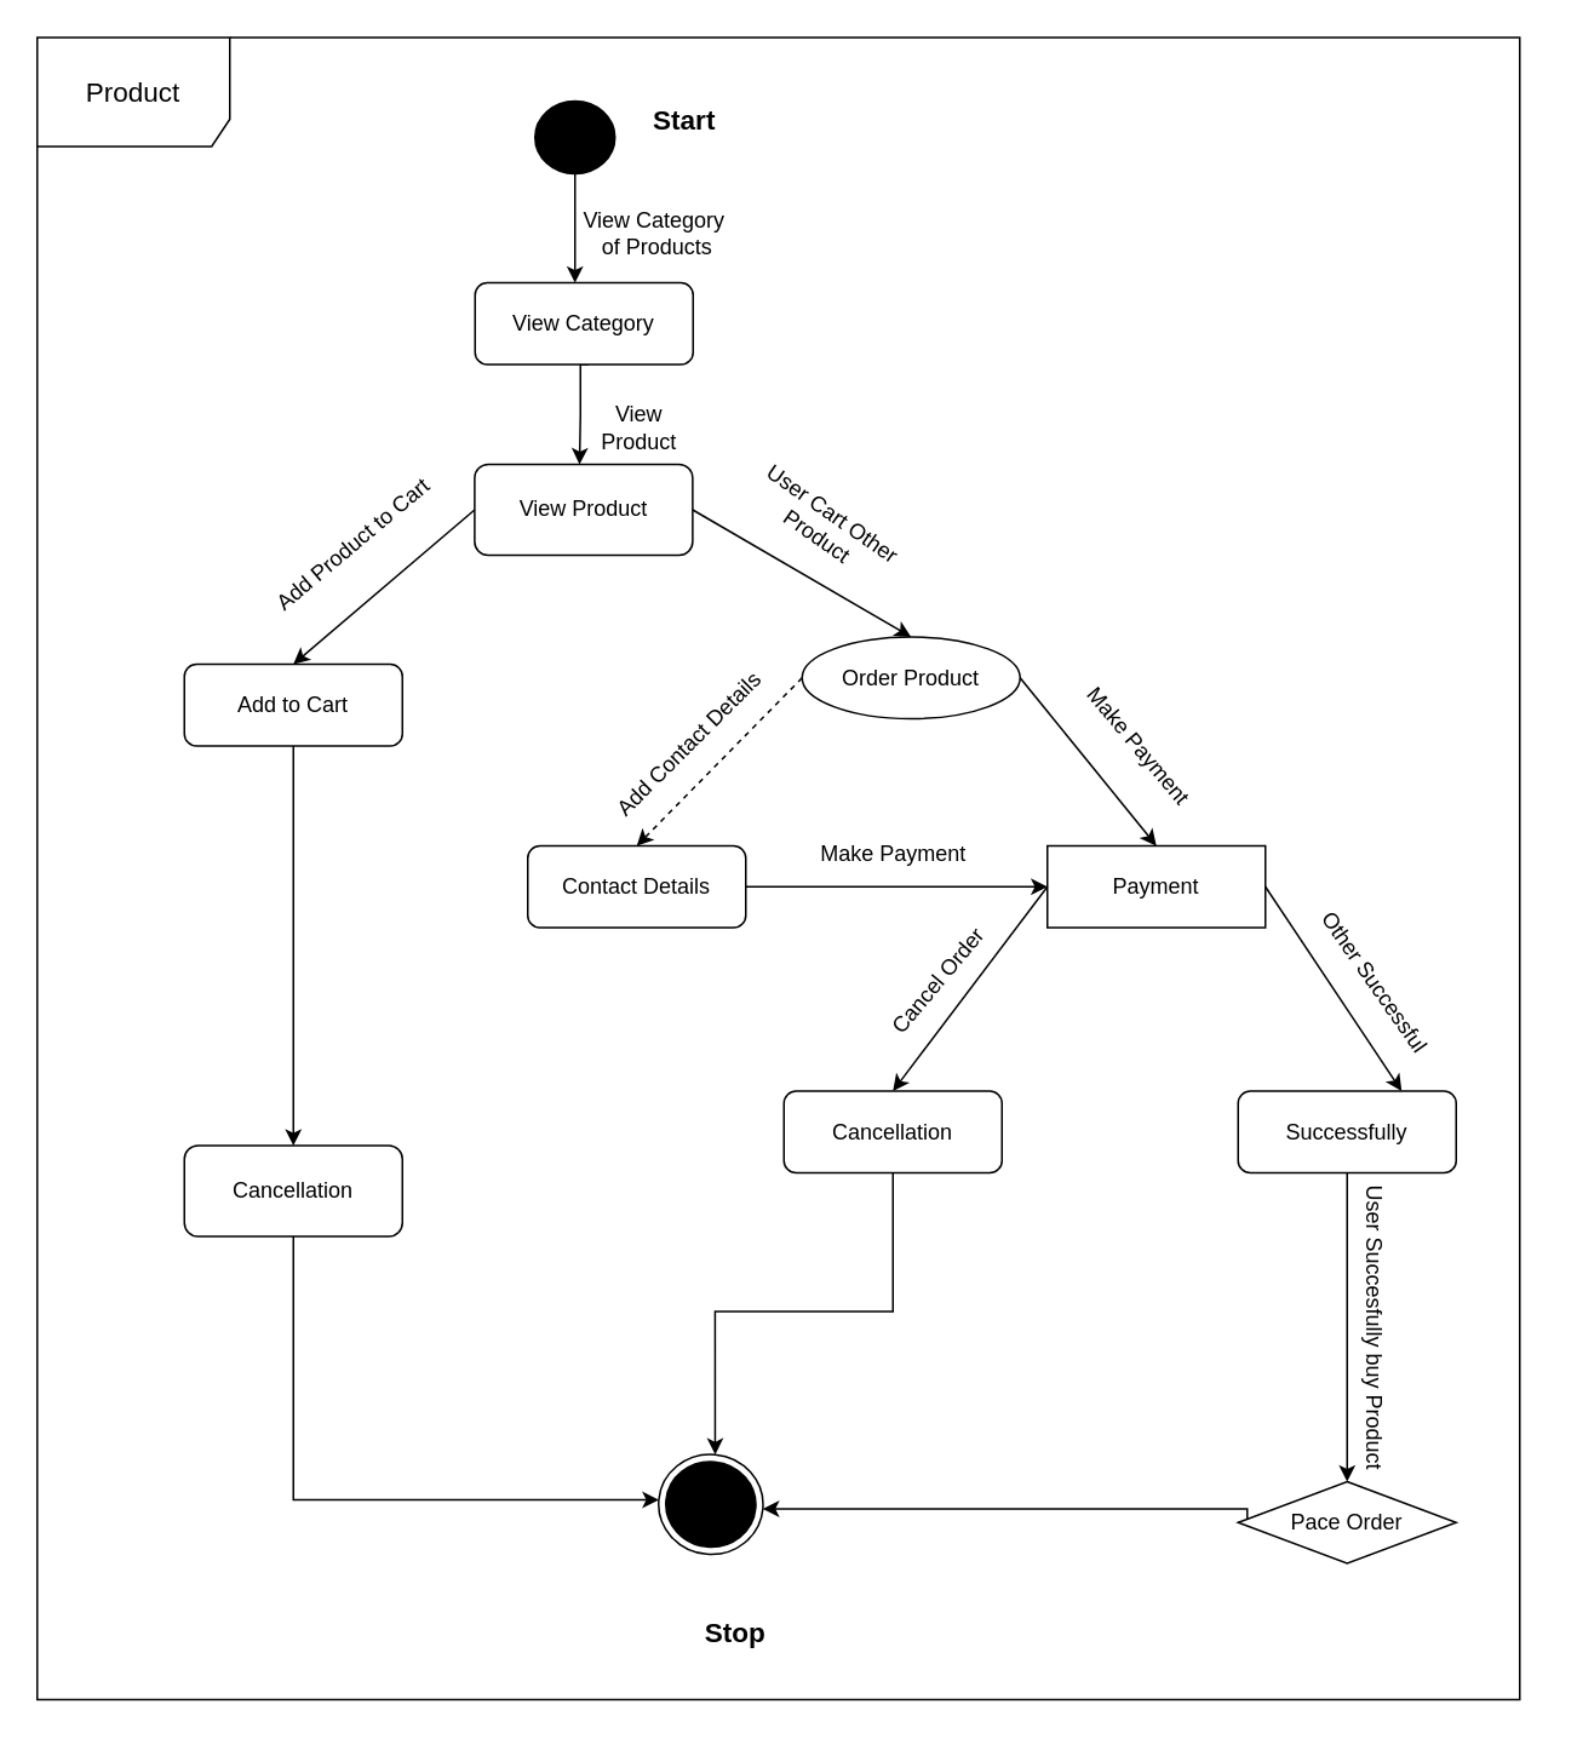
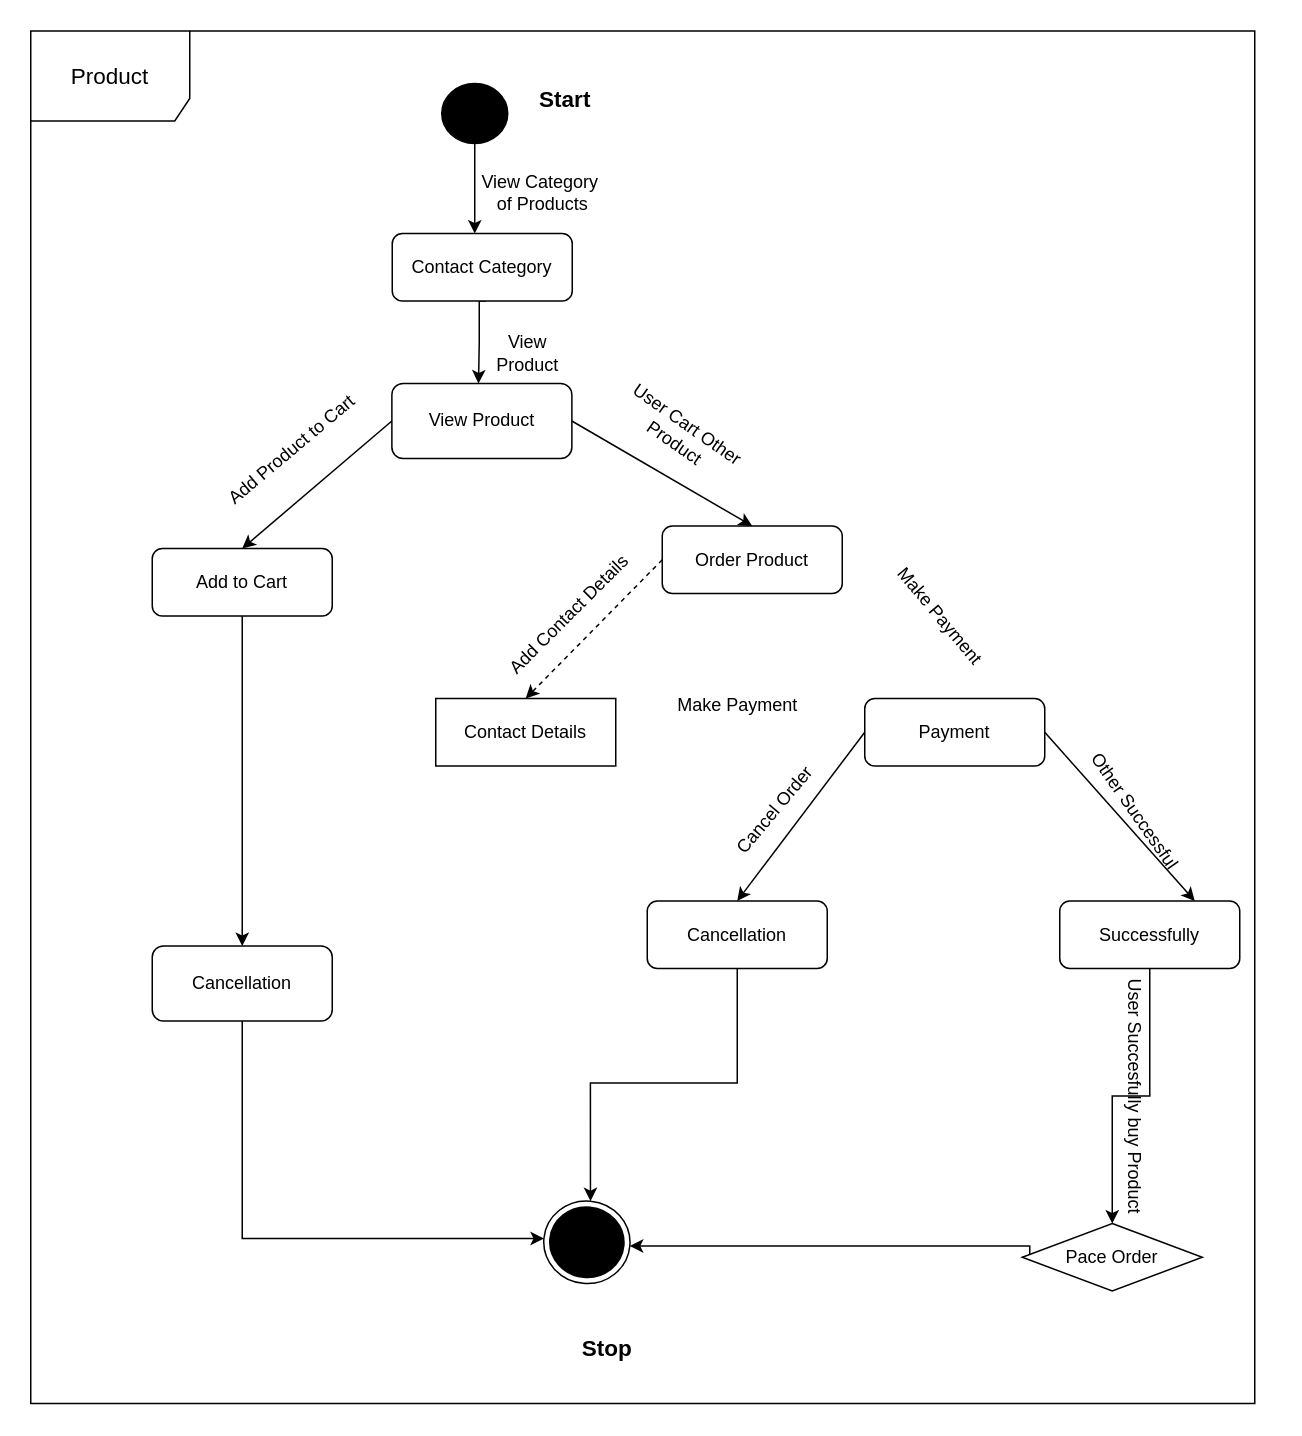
- <mxCell id="9" value="View Category" style="rounded=1;whiteSpace=wrap;html=1;" parent="1" vertex="1"><mxGeometry x="261" y="155" width="120" height="45" as="geometry" /></mxCell>
+ <mxCell id="9" value="Contact Category" style="rounded=1;whiteSpace=wrap;html=1;" parent="1" vertex="1"><mxGeometry x="261" y="155" width="120" height="45" as="geometry" /></mxCell>
- <mxCell id="18" value="Order Product" style="ellipse;whiteSpace=wrap;html=1;" parent="1" vertex="1"><mxGeometry x="441" y="350" width="120" height="45" as="geometry" /></mxCell>
+ <mxCell id="18" value="Order Product" style="rounded=1;whiteSpace=wrap;html=1;" parent="1" vertex="1"><mxGeometry x="441" y="350" width="120" height="45" as="geometry" /></mxCell>
- <mxCell id="23" value="" style="endArrow=classic;html=1;rounded=0;exitX=1;exitY=0.5;exitDx=0;exitDy=0;entryX=0.5;entryY=0;entryDx=0;entryDy=0;" parent="1" source="18" target="15" edge="1"><mxGeometry width="50" height="50" relative="1" as="geometry"><mxPoint x="561" y="370" as="sourcePoint" /><mxPoint x="681" y="440" as="targetPoint" /></mxGeometry></mxCell>
- <mxCell id="17" value="Contact Details" style="rounded=1;whiteSpace=wrap;html=1;" parent="1" vertex="1"><mxGeometry x="290" y="465" width="120" height="45" as="geometry" /></mxCell>
+ <mxCell id="17" value="Contact Details" style="whiteSpace=wrap;html=1;rounded=0;" parent="1" vertex="1"><mxGeometry x="290" y="465" width="120" height="45" as="geometry" /></mxCell>
- <mxCell id="16" style="edgeStyle=orthogonalEdgeStyle;rounded=0;orthogonalLoop=1;jettySize=auto;html=1;exitX=1;exitY=0.5;exitDx=0;exitDy=0;entryX=0;entryY=0.5;entryDx=0;entryDy=0;" parent="1" source="17" target="15" edge="1"><mxGeometry relative="1" as="geometry" /></mxCell>
- <mxCell id="15" value="Payment" style="whiteSpace=wrap;html=1;rounded=0;" parent="1" vertex="1"><mxGeometry x="576" y="465" width="120" height="45" as="geometry" /></mxCell>
+ <mxCell id="15" value="Payment" style="rounded=1;whiteSpace=wrap;html=1;" parent="1" vertex="1"><mxGeometry x="576" y="465" width="120" height="45" as="geometry" /></mxCell>
- <mxCell id="12" value="Successfully" style="rounded=1;whiteSpace=wrap;html=1;" parent="1" vertex="1"><mxGeometry x="681" y="600" width="120" height="45" as="geometry" /></mxCell>
+ <mxCell id="12" value="Successfully" style="rounded=1;whiteSpace=wrap;html=1;" parent="1" vertex="1"><mxGeometry x="706" y="600" width="120" height="45" as="geometry" /></mxCell>
